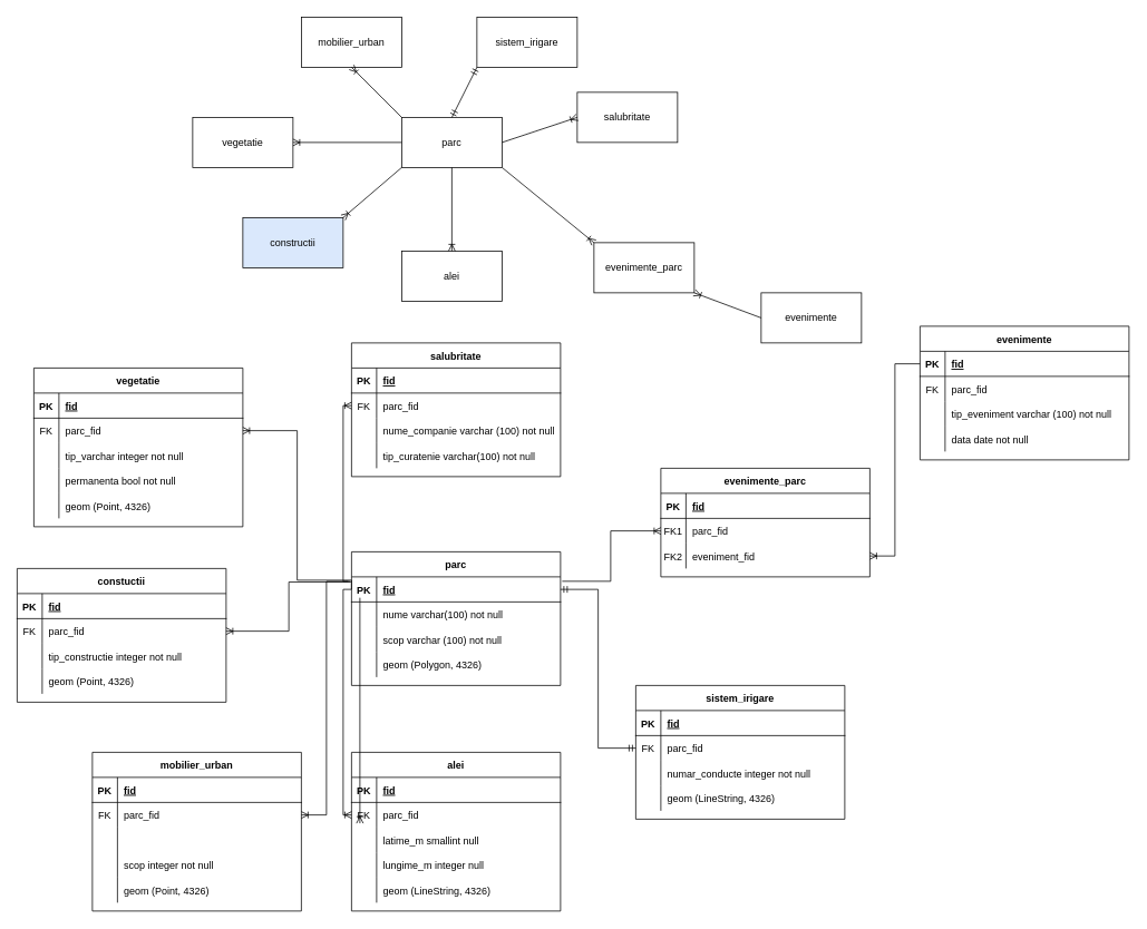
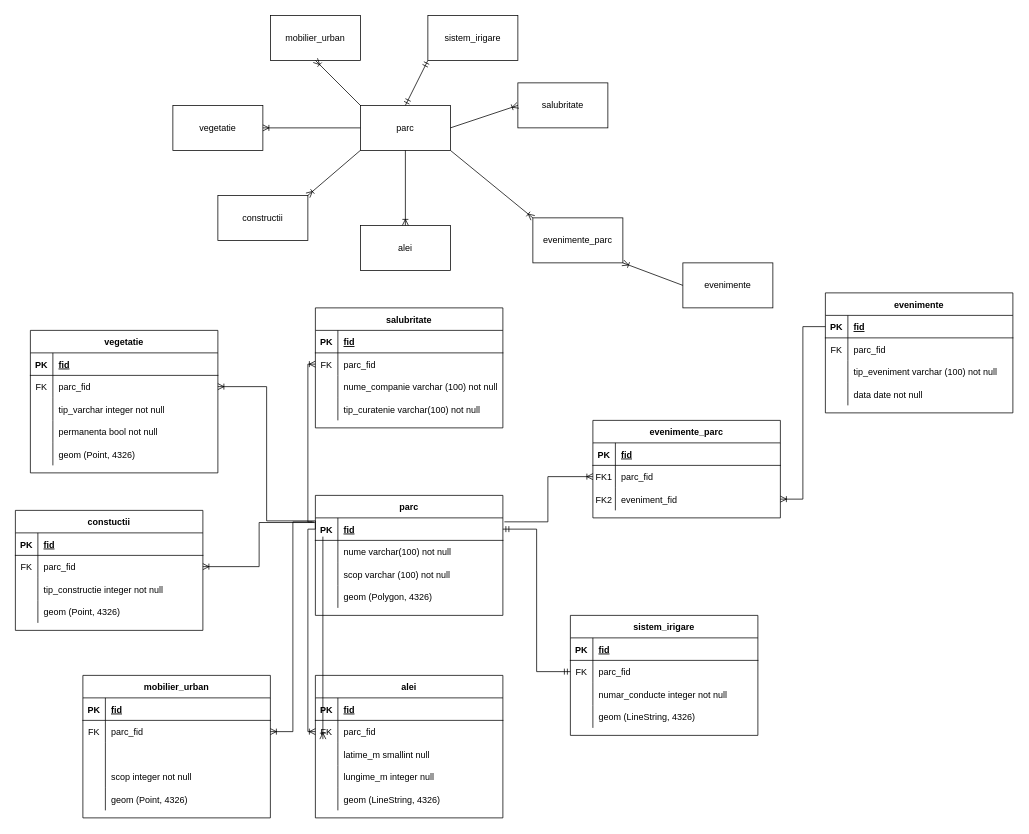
- <mxCell id="16" value="constructii" style="rounded=0;whiteSpace=wrap;html=1;fillColor=#dae8fc;" parent="1" vertex="1"><mxGeometry x="290" y="260" width="120" height="60" as="geometry" /></mxCell>
+ <mxCell id="16" value="constructii" style="rounded=0;whiteSpace=wrap;html=1;" parent="1" vertex="1"><mxGeometry x="290" y="260" width="120" height="60" as="geometry" /></mxCell>
